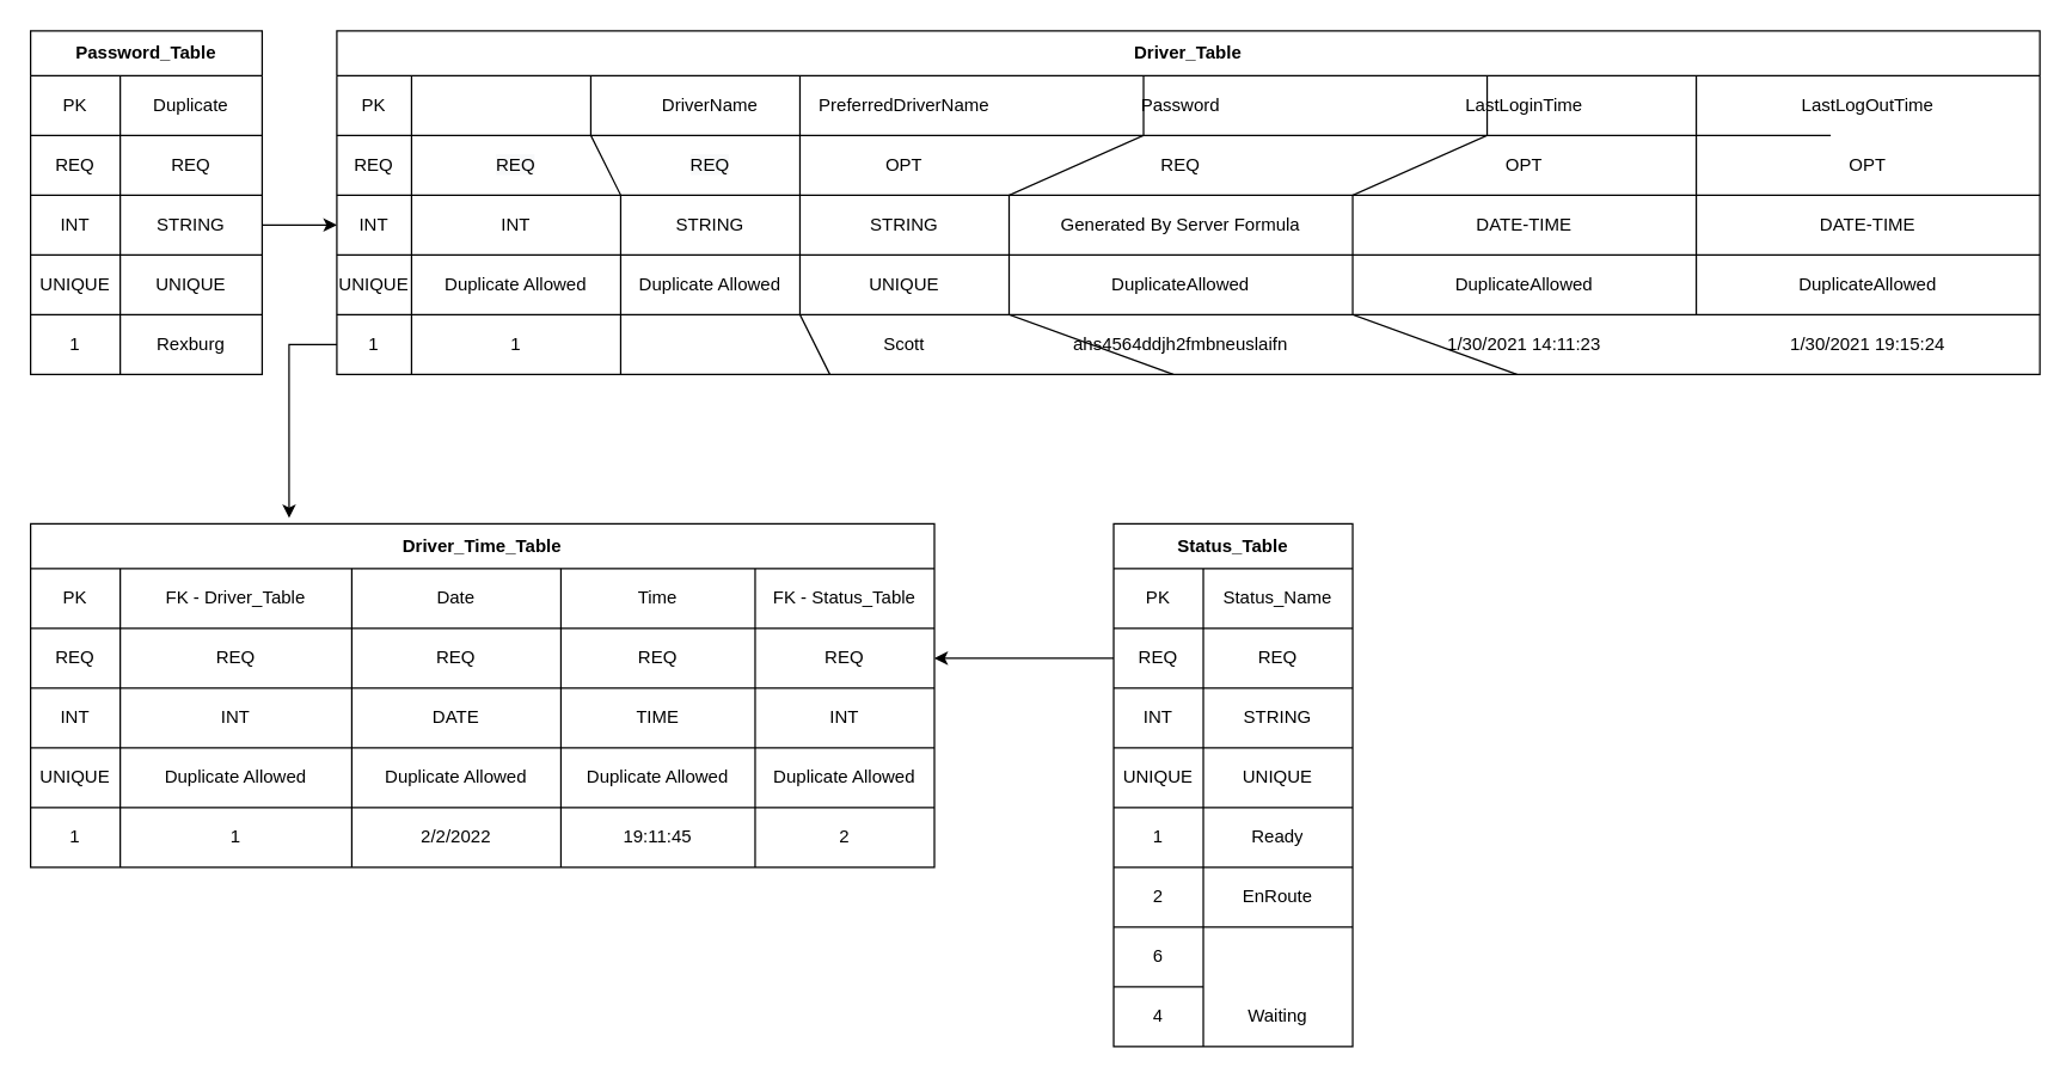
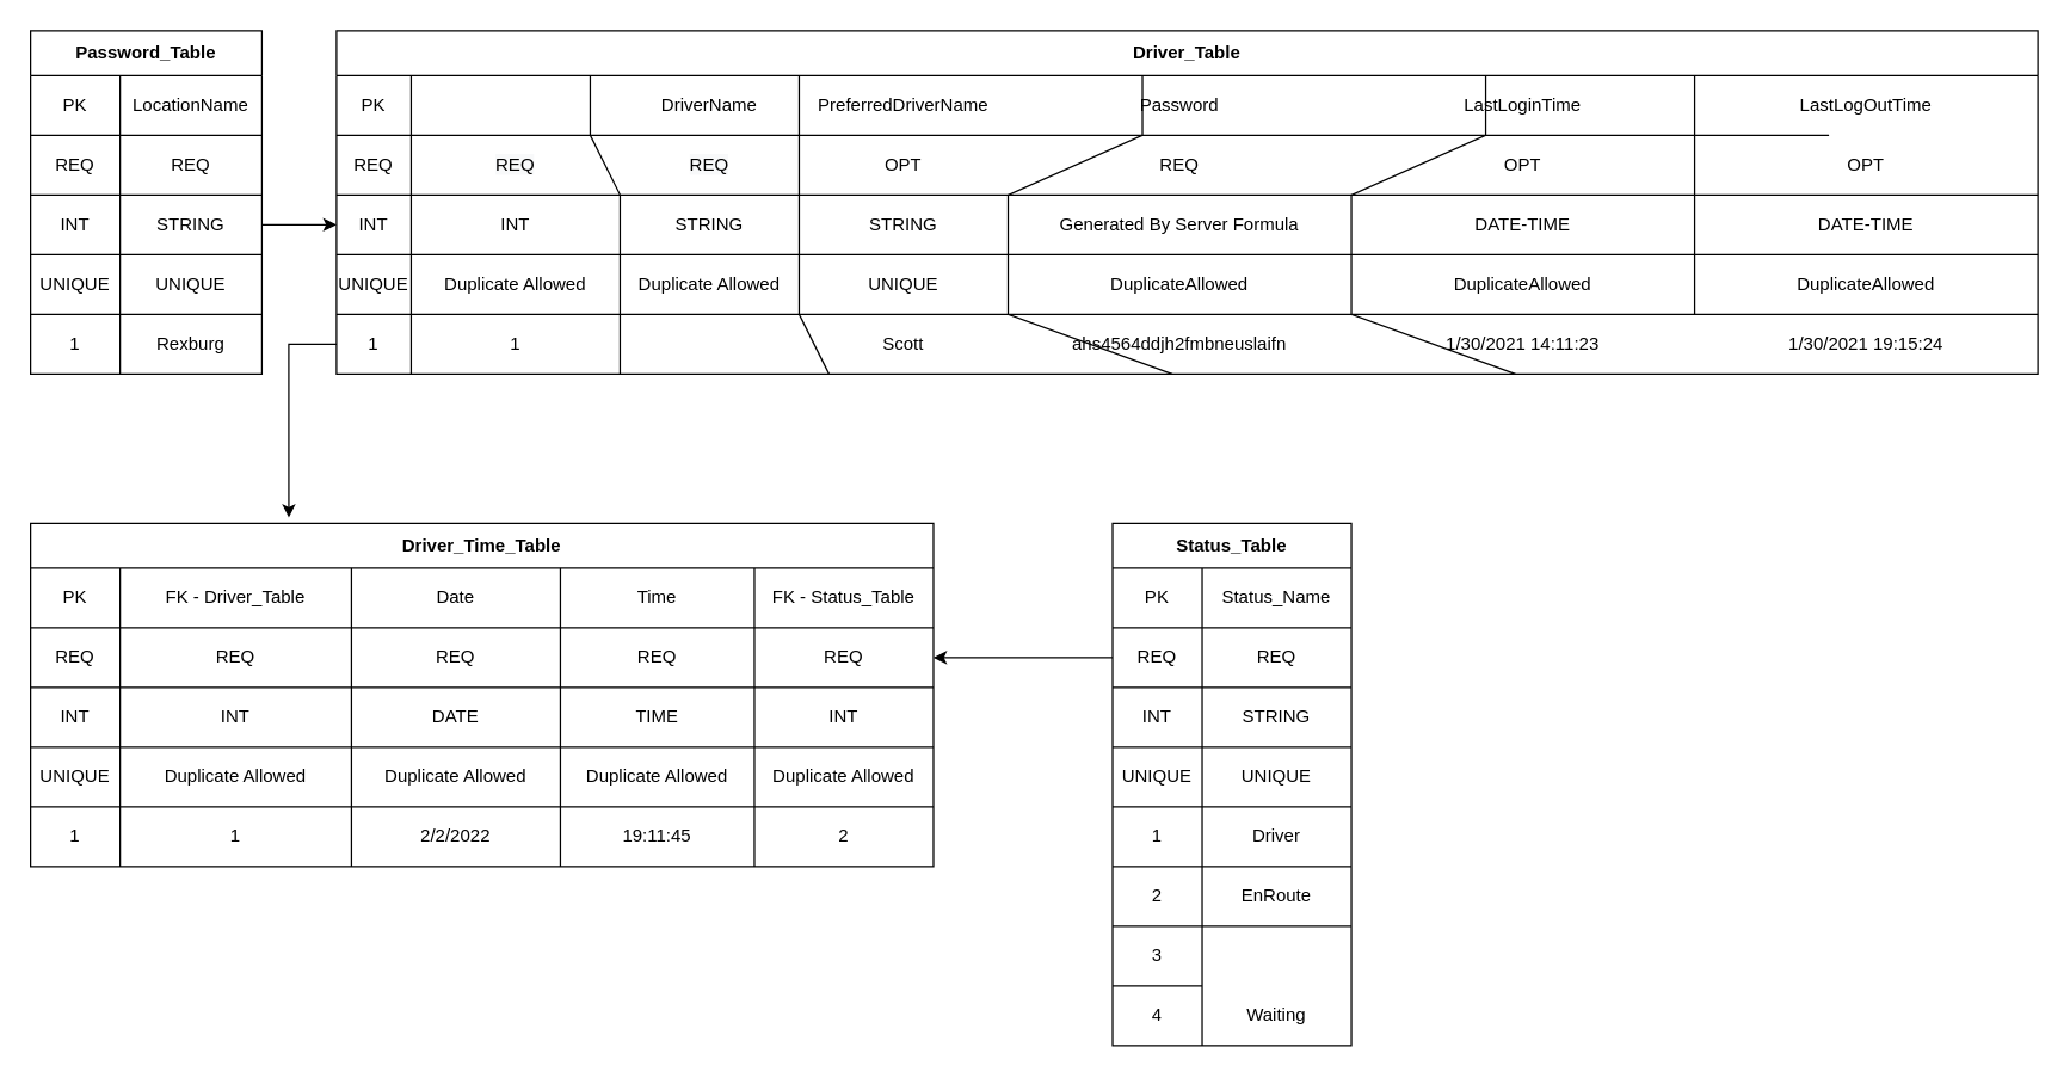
- <mxCell id="5" value="Duplicate" style="shape=partialRectangle;html=1;whiteSpace=wrap;connectable=0;fillColor=none;top=0;left=0;bottom=0;right=0;overflow=hidden;" vertex="1" parent="3"><mxGeometry x="60" width="95" height="40" as="geometry" /></mxCell>
+ <mxCell id="5" value="LocationName" style="shape=partialRectangle;html=1;whiteSpace=wrap;connectable=0;fillColor=none;top=0;left=0;bottom=0;right=0;overflow=hidden;" vertex="1" parent="3"><mxGeometry x="60" width="95" height="40" as="geometry" /></mxCell>
- <mxCell id="103" value="Ready" style="shape=partialRectangle;html=1;whiteSpace=wrap;connectable=0;fillColor=none;top=0;left=0;bottom=0;right=0;overflow=hidden;" vertex="1" parent="101"><mxGeometry x="60" width="100" height="40" as="geometry" /></mxCell>
+ <mxCell id="103" value="Driver" style="shape=partialRectangle;html=1;whiteSpace=wrap;connectable=0;fillColor=none;top=0;left=0;bottom=0;right=0;overflow=hidden;" vertex="1" parent="101"><mxGeometry x="60" width="100" height="40" as="geometry" /></mxCell>
- <mxCell id="108" value="6" style="shape=partialRectangle;html=1;whiteSpace=wrap;connectable=0;fillColor=none;top=0;left=0;bottom=0;right=0;overflow=hidden;" vertex="1" parent="107"><mxGeometry width="60" height="40" as="geometry" /></mxCell>
+ <mxCell id="108" value="3" style="shape=partialRectangle;html=1;whiteSpace=wrap;connectable=0;fillColor=none;top=0;left=0;bottom=0;right=0;overflow=hidden;" vertex="1" parent="107"><mxGeometry width="60" height="40" as="geometry" /></mxCell>
